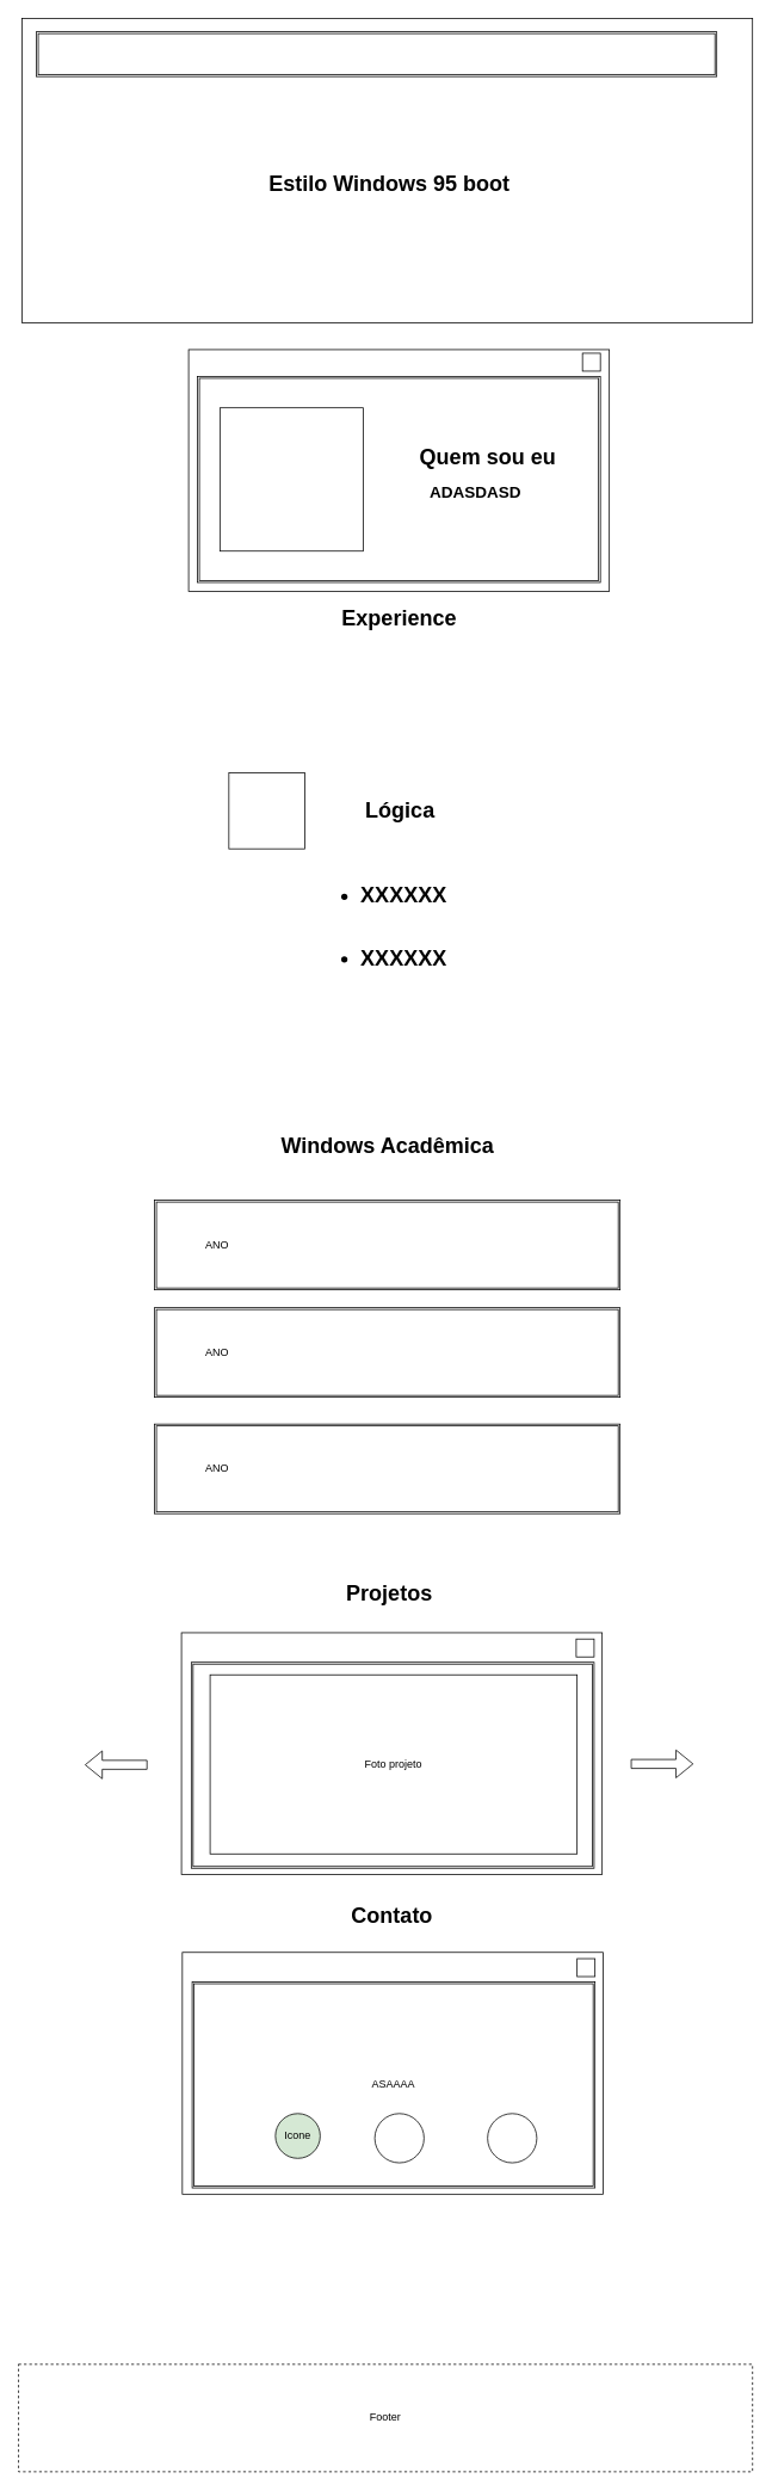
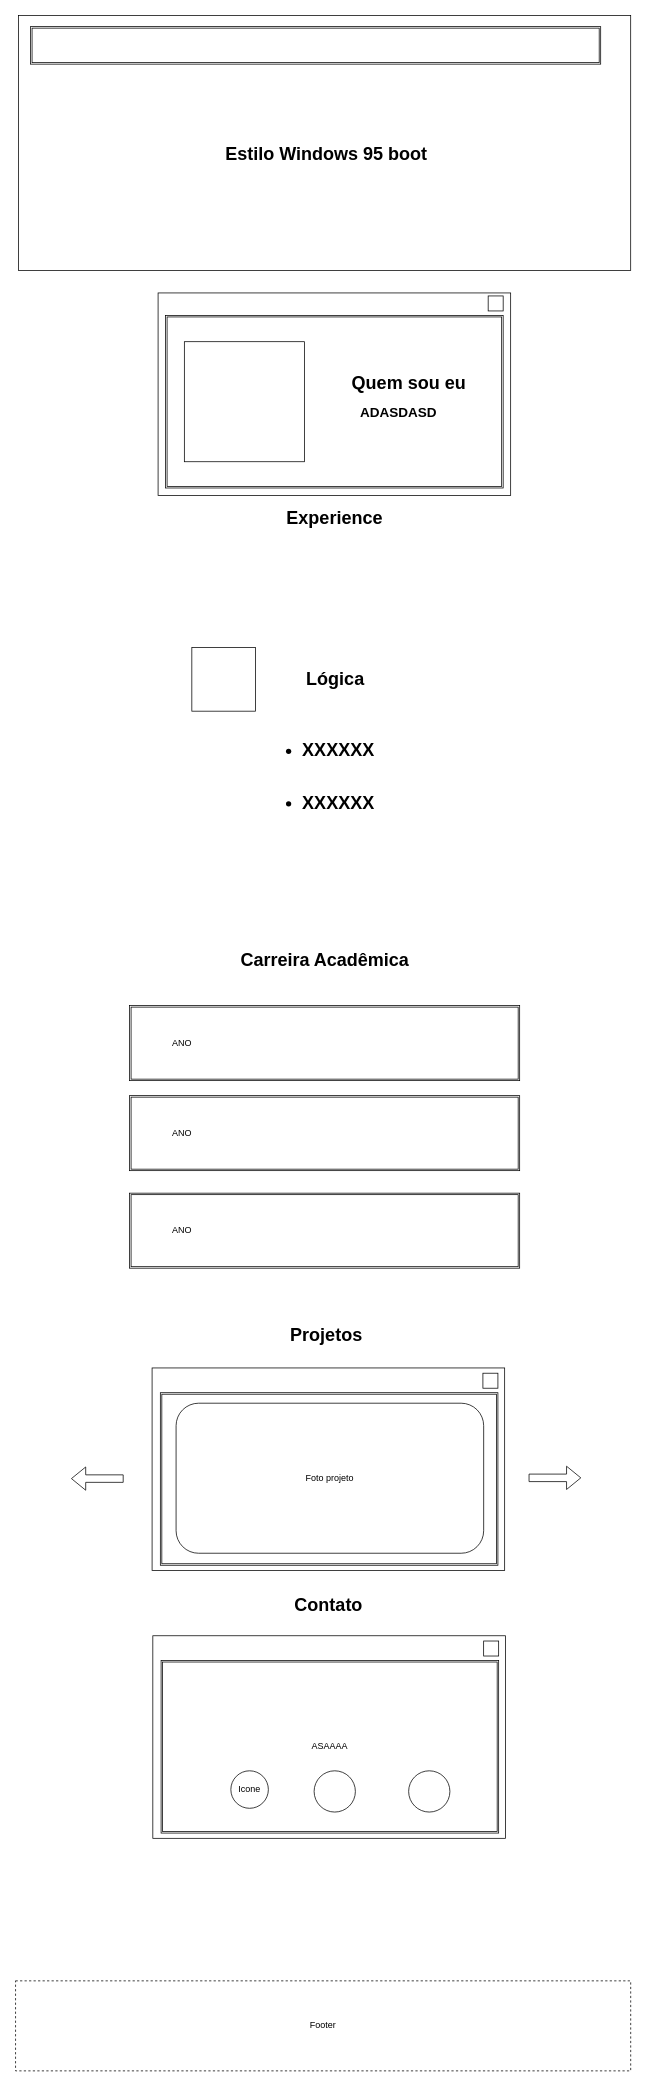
- <mxCell id="10" value="Windows Acadêmica" style="text;strokeColor=none;fillColor=none;html=1;fontSize=24;fontStyle=1;verticalAlign=middle;align=center;" parent="1" vertex="1"><mxGeometry x="302" y="1250" width="260" height="60" as="geometry" /></mxCell>
+ <mxCell id="10" value="Carreira Acadêmica" style="text;strokeColor=none;fillColor=none;html=1;fontSize=24;fontStyle=1;verticalAlign=middle;align=center;" parent="1" vertex="1"><mxGeometry x="302" y="1250" width="260" height="60" as="geometry" /></mxCell>
- <mxCell id="26" value="Foto projeto" style="rounded=0;whiteSpace=wrap;html=1;" vertex="1" parent="1"><mxGeometry x="234" y="1870" width="410" height="200" as="geometry" /></mxCell>
+ <mxCell id="26" value="Foto projeto" style="whiteSpace=wrap;html=1;rounded=1;" vertex="1" parent="1"><mxGeometry x="234" y="1870" width="410" height="200" as="geometry" /></mxCell>
- <mxCell id="33" value="Icone" style="ellipse;whiteSpace=wrap;html=1;aspect=fixed;fillColor=#d5e8d4;" vertex="1" parent="1"><mxGeometry x="307" y="2360" width="50" height="50" as="geometry" /></mxCell>
+ <mxCell id="33" value="Icone" style="ellipse;whiteSpace=wrap;html=1;aspect=fixed;" vertex="1" parent="1"><mxGeometry x="307" y="2360" width="50" height="50" as="geometry" /></mxCell>
